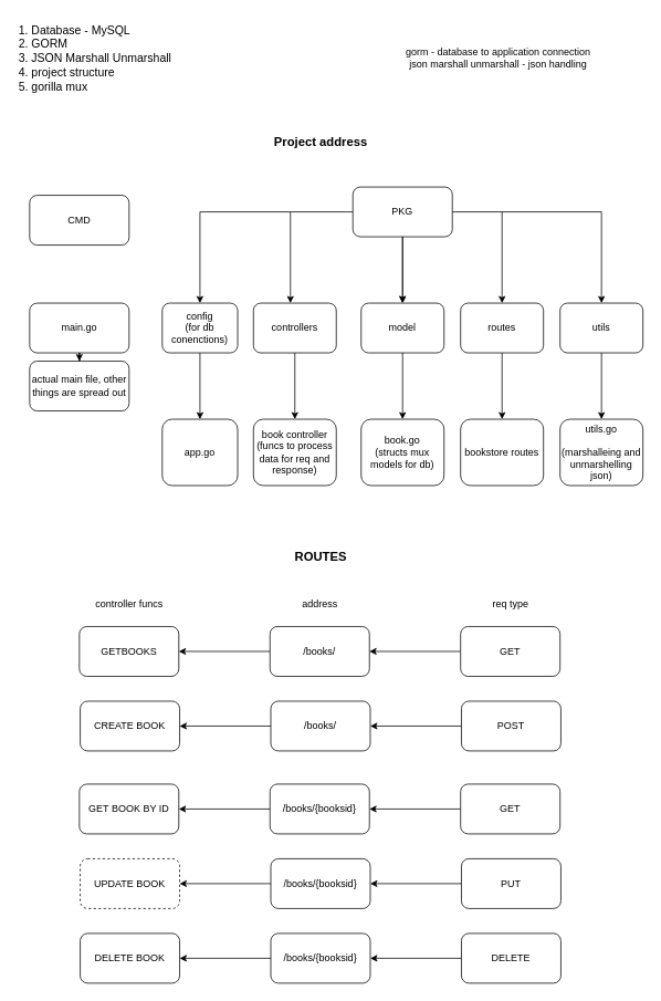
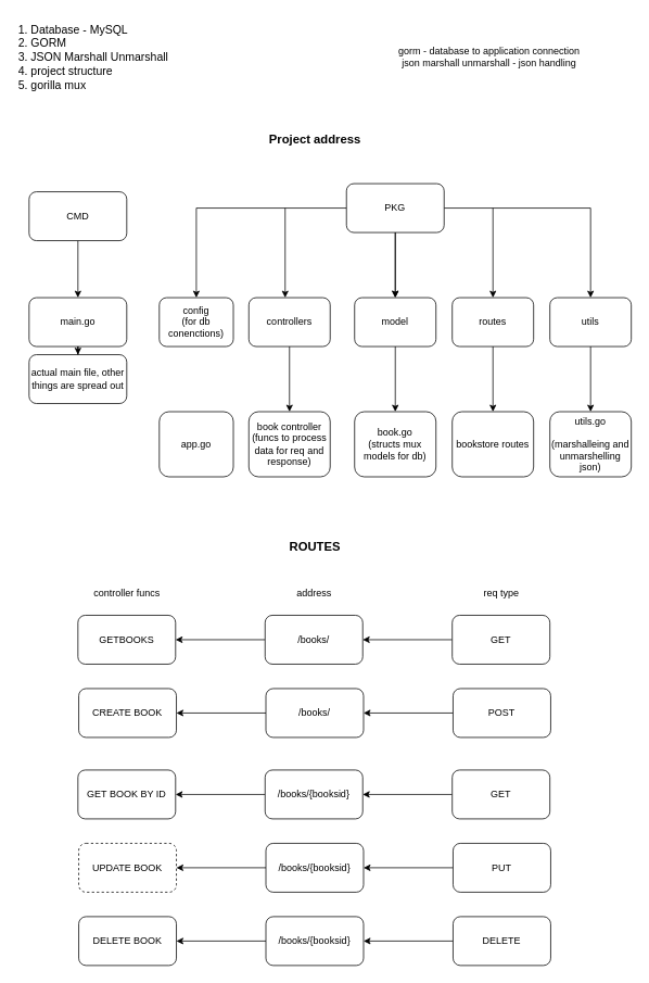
+ <mxCell id="4" value="" style="edgeStyle=orthogonalEdgeStyle;rounded=0;orthogonalLoop=1;jettySize=auto;html=1;" edge="1" parent="1" source="5" target="7"><mxGeometry relative="1" as="geometry" /></mxCell>
- <mxCell id="15" value="" style="edgeStyle=orthogonalEdgeStyle;rounded=0;orthogonalLoop=1;jettySize=auto;html=1;" edge="1" parent="1" source="16" target="25"><mxGeometry relative="1" as="geometry" /></mxCell>
